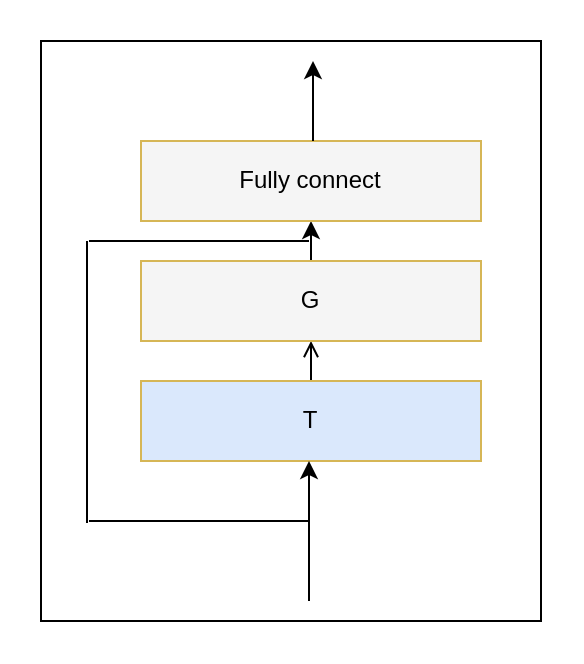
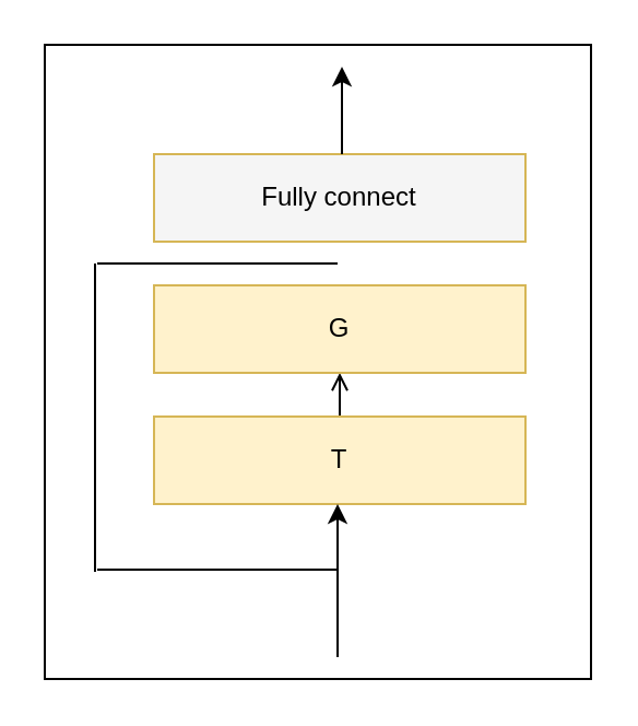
- <mxCell id="5" style="edgeStyle=orthogonalEdgeStyle;rounded=0;orthogonalLoop=1;jettySize=auto;html=1;exitX=0.5;exitY=0;exitDx=0;exitDy=0;entryX=0.5;entryY=1;entryDx=0;entryDy=0;" edge="1" parent="1" source="6" target="7"><mxGeometry relative="1" as="geometry" /></mxCell>
- <mxCell id="6" value="G" style="rounded=0;whiteSpace=wrap;html=1;fillColor=#f5f5f5;strokeColor=#d6b656;" vertex="1" parent="1"><mxGeometry x="70" y="130" width="170" height="40" as="geometry" /></mxCell>
+ <mxCell id="6" value="G" style="rounded=0;whiteSpace=wrap;html=1;fillColor=#fff2cc;strokeColor=#d6b656;" vertex="1" parent="1"><mxGeometry x="70" y="130" width="170" height="40" as="geometry" /></mxCell>
- <mxCell id="4" value="T" style="rounded=0;whiteSpace=wrap;html=1;fillColor=#dae8fc;strokeColor=#d6b656;" vertex="1" parent="1"><mxGeometry x="70" y="190" width="170" height="40" as="geometry" /></mxCell>
+ <mxCell id="4" value="T" style="rounded=0;whiteSpace=wrap;html=1;fillColor=#fff2cc;strokeColor=#d6b656;" vertex="1" parent="1"><mxGeometry x="70" y="190" width="170" height="40" as="geometry" /></mxCell>
